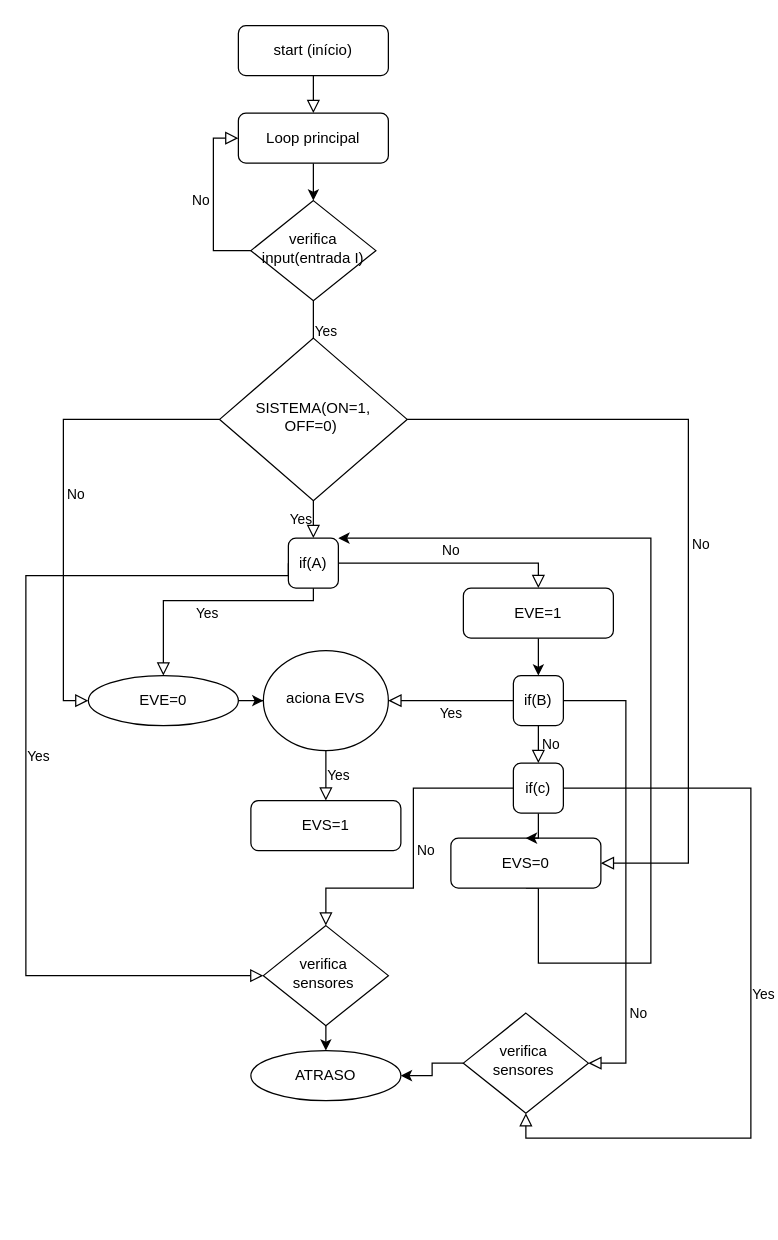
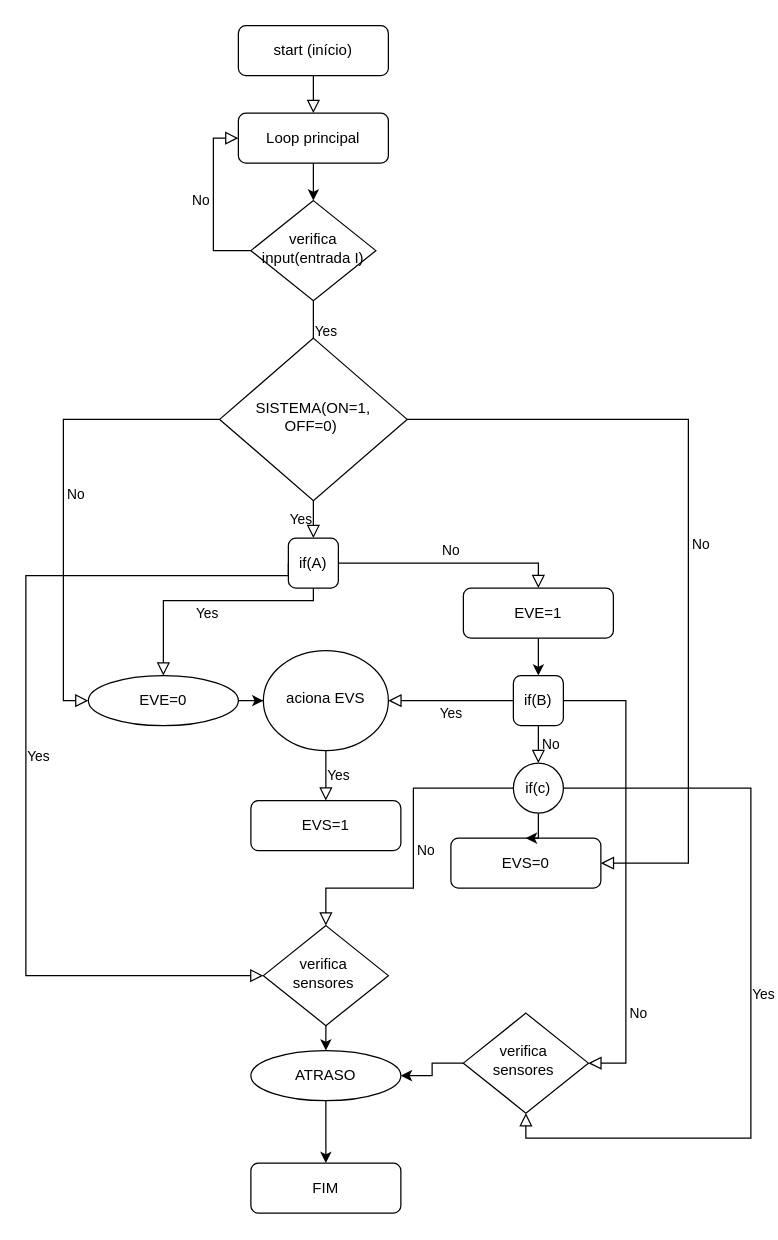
- <mxCell id="23" style="edgeStyle=orthogonalEdgeStyle;rounded=0;orthogonalLoop=1;jettySize=auto;html=1;entryX=1;entryY=0;entryDx=0;entryDy=0;exitX=0.5;exitY=1;exitDx=0;exitDy=0;" edge="1" parent="1" source="24" target="17"><mxGeometry relative="1" as="geometry"><mxPoint x="510" y="530" as="targetPoint" /><Array as="points"><mxPoint x="430" y="770" /><mxPoint x="520" y="770" /><mxPoint x="520" y="430" /></Array></mxGeometry></mxCell>
- <mxCell id="34" value="if(c)" style="rounded=1;whiteSpace=wrap;html=1;fontSize=12;glass=0;strokeWidth=1;shadow=0;" vertex="1" parent="1"><mxGeometry x="410" y="610" width="40" height="40" as="geometry" /></mxCell>
+ <mxCell id="34" value="if(c)" style="ellipse;whiteSpace=wrap;html=1;fontSize=12;glass=0;strokeWidth=1;shadow=0;" vertex="1" parent="1"><mxGeometry x="410" y="610" width="40" height="40" as="geometry" /></mxCell>
+ <mxCell id="13" style="edgeStyle=orthogonalEdgeStyle;rounded=0;orthogonalLoop=1;jettySize=auto;html=1;exitX=0.5;exitY=1;exitDx=0;exitDy=0;entryX=0.5;entryY=0;entryDx=0;entryDy=0;" edge="1" parent="1" source="14" target="15"><mxGeometry relative="1" as="geometry" /></mxCell>
+ <mxCell id="15" value="FIM" style="rounded=1;whiteSpace=wrap;html=1;fontSize=12;glass=0;strokeWidth=1;shadow=0;" vertex="1" parent="1"><mxGeometry x="200" y="930" width="120" height="40" as="geometry" /></mxCell>
